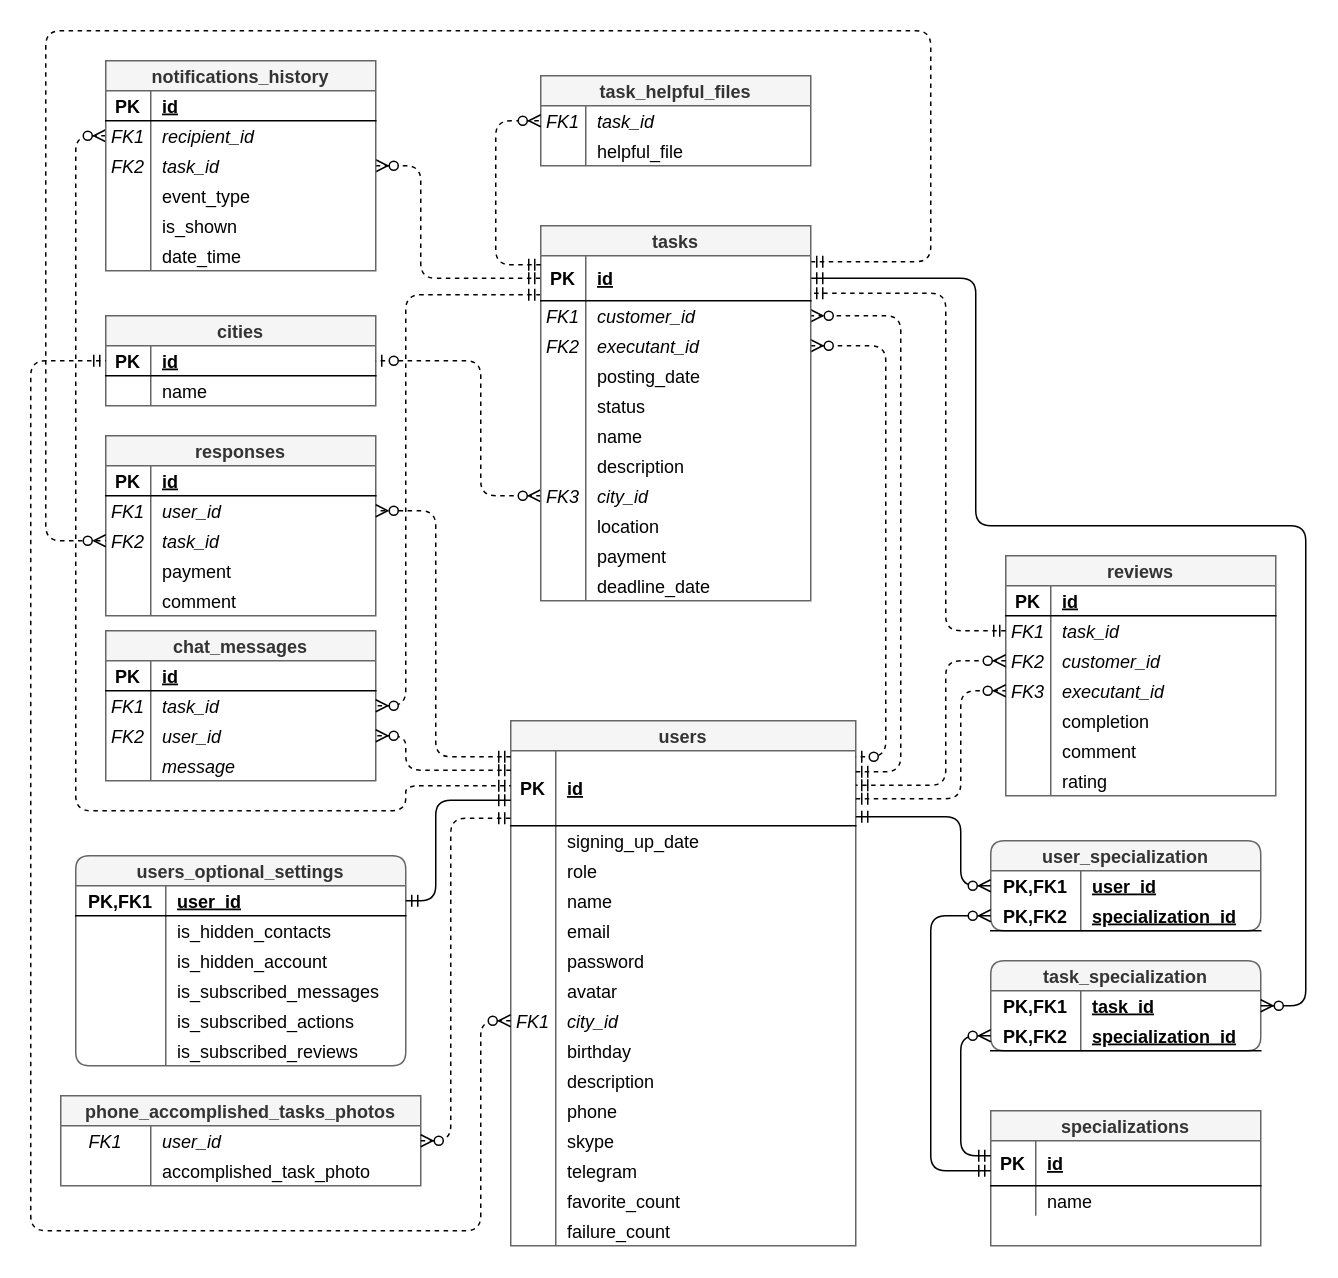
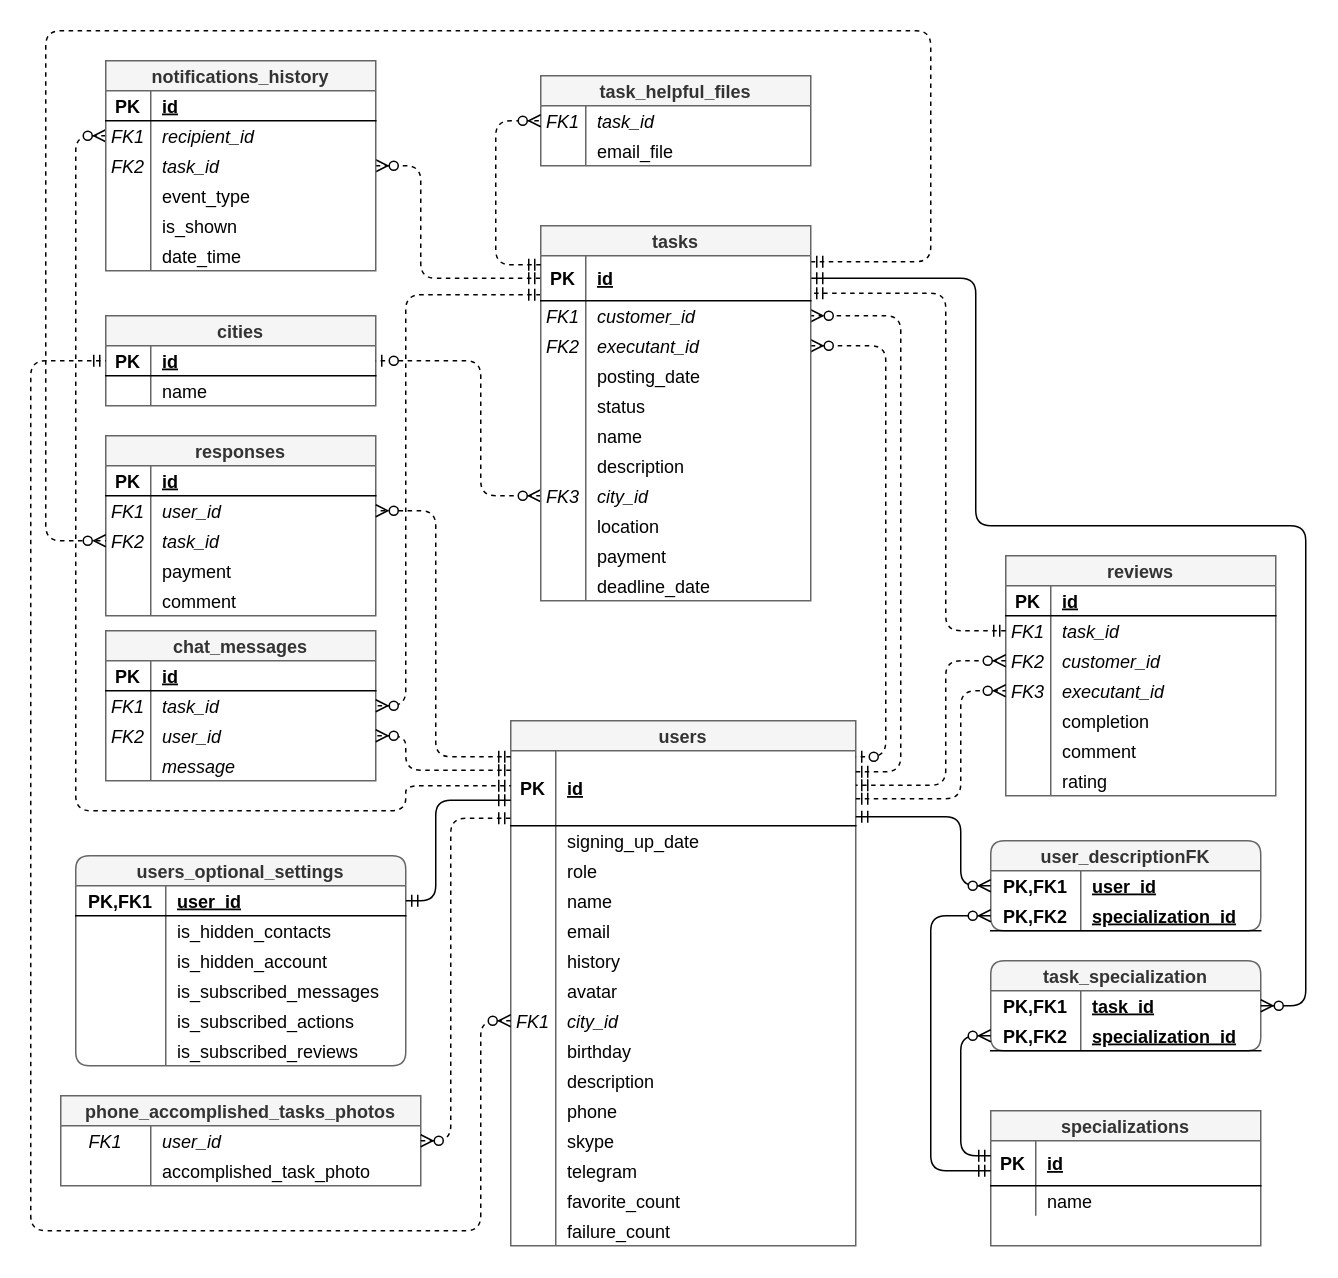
- <mxCell id="214" value="helpful_file" style="shape=partialRectangle;connectable=0;fillColor=none;top=0;left=0;bottom=0;right=0;align=left;spacingLeft=6;fontStyle=0;overflow=hidden;" parent="212" vertex="1"><mxGeometry x="30" width="150" height="20" as="geometry" /></mxCell>
+ <mxCell id="214" value="email_file" style="shape=partialRectangle;connectable=0;fillColor=none;top=0;left=0;bottom=0;right=0;align=left;spacingLeft=6;fontStyle=0;overflow=hidden;" parent="212" vertex="1"><mxGeometry x="30" width="150" height="20" as="geometry" /></mxCell>
- <mxCell id="59" value="user_specialization" style="shape=table;startSize=20;container=1;collapsible=1;childLayout=tableLayout;fixedRows=1;rowLines=0;fontStyle=1;align=center;resizeLast=1;strokeWidth=1;fontSize=12;rounded=1;fillColor=#f5f5f5;strokeColor=#666666;fontColor=#333333;" parent="1" vertex="1"><mxGeometry x="660" y="560" width="180" height="60" as="geometry"><mxRectangle x="10" y="490" width="140" height="20" as="alternateBounds" /></mxGeometry></mxCell>
+ <mxCell id="59" value="user_descriptionFK" style="shape=table;startSize=20;container=1;collapsible=1;childLayout=tableLayout;fixedRows=1;rowLines=0;fontStyle=1;align=center;resizeLast=1;strokeWidth=1;fontSize=12;rounded=1;fillColor=#f5f5f5;strokeColor=#666666;fontColor=#333333;" parent="1" vertex="1"><mxGeometry x="660" y="560" width="180" height="60" as="geometry"><mxRectangle x="10" y="490" width="140" height="20" as="alternateBounds" /></mxGeometry></mxCell>
- <mxCell id="20" value="password" style="shape=partialRectangle;connectable=0;fillColor=none;top=0;left=0;bottom=0;right=0;align=left;spacingLeft=6;overflow=hidden;fontSize=12;" parent="18" vertex="1"><mxGeometry x="30" width="200" height="20" as="geometry" /></mxCell>
+ <mxCell id="20" value="history" style="shape=partialRectangle;connectable=0;fillColor=none;top=0;left=0;bottom=0;right=0;align=left;spacingLeft=6;overflow=hidden;fontSize=12;" parent="18" vertex="1"><mxGeometry x="30" width="200" height="20" as="geometry" /></mxCell>
